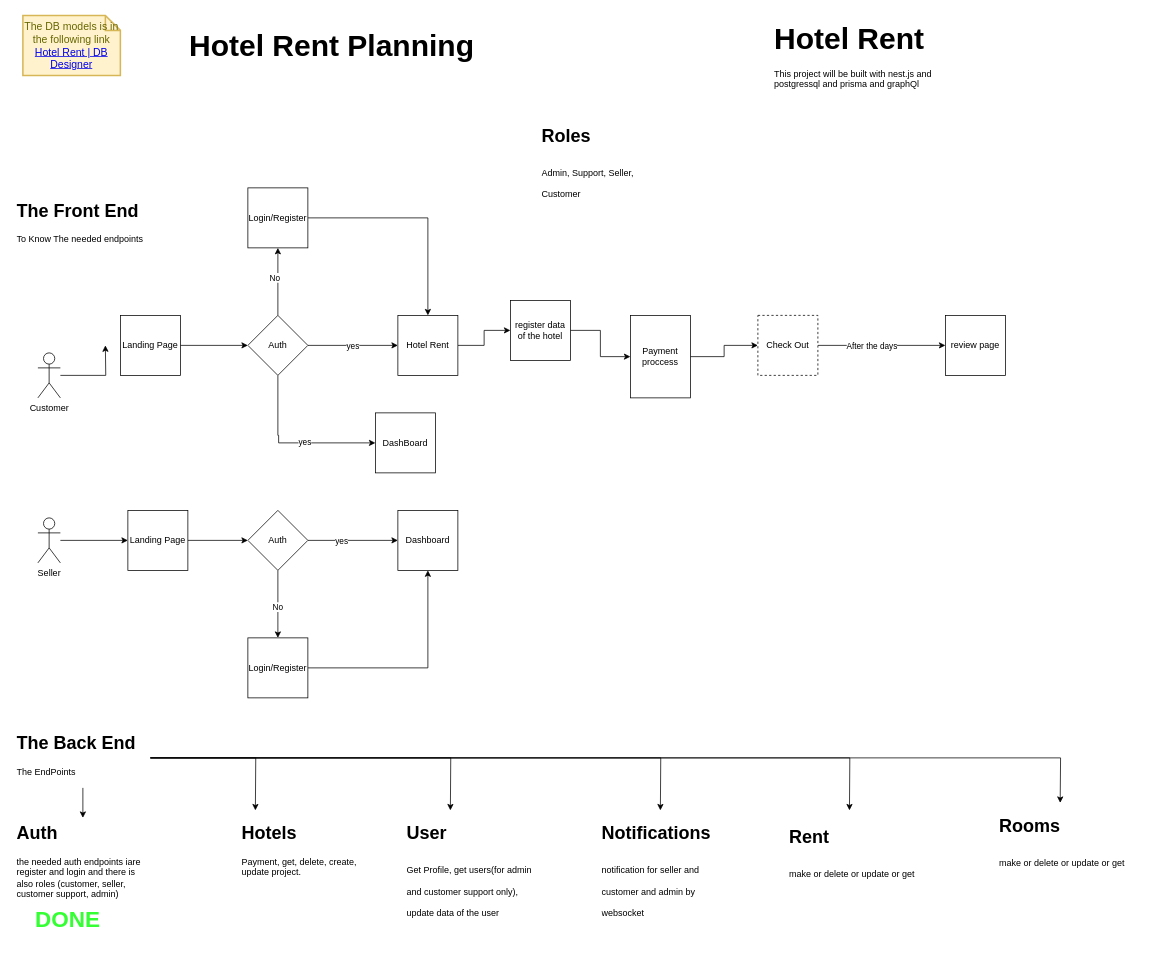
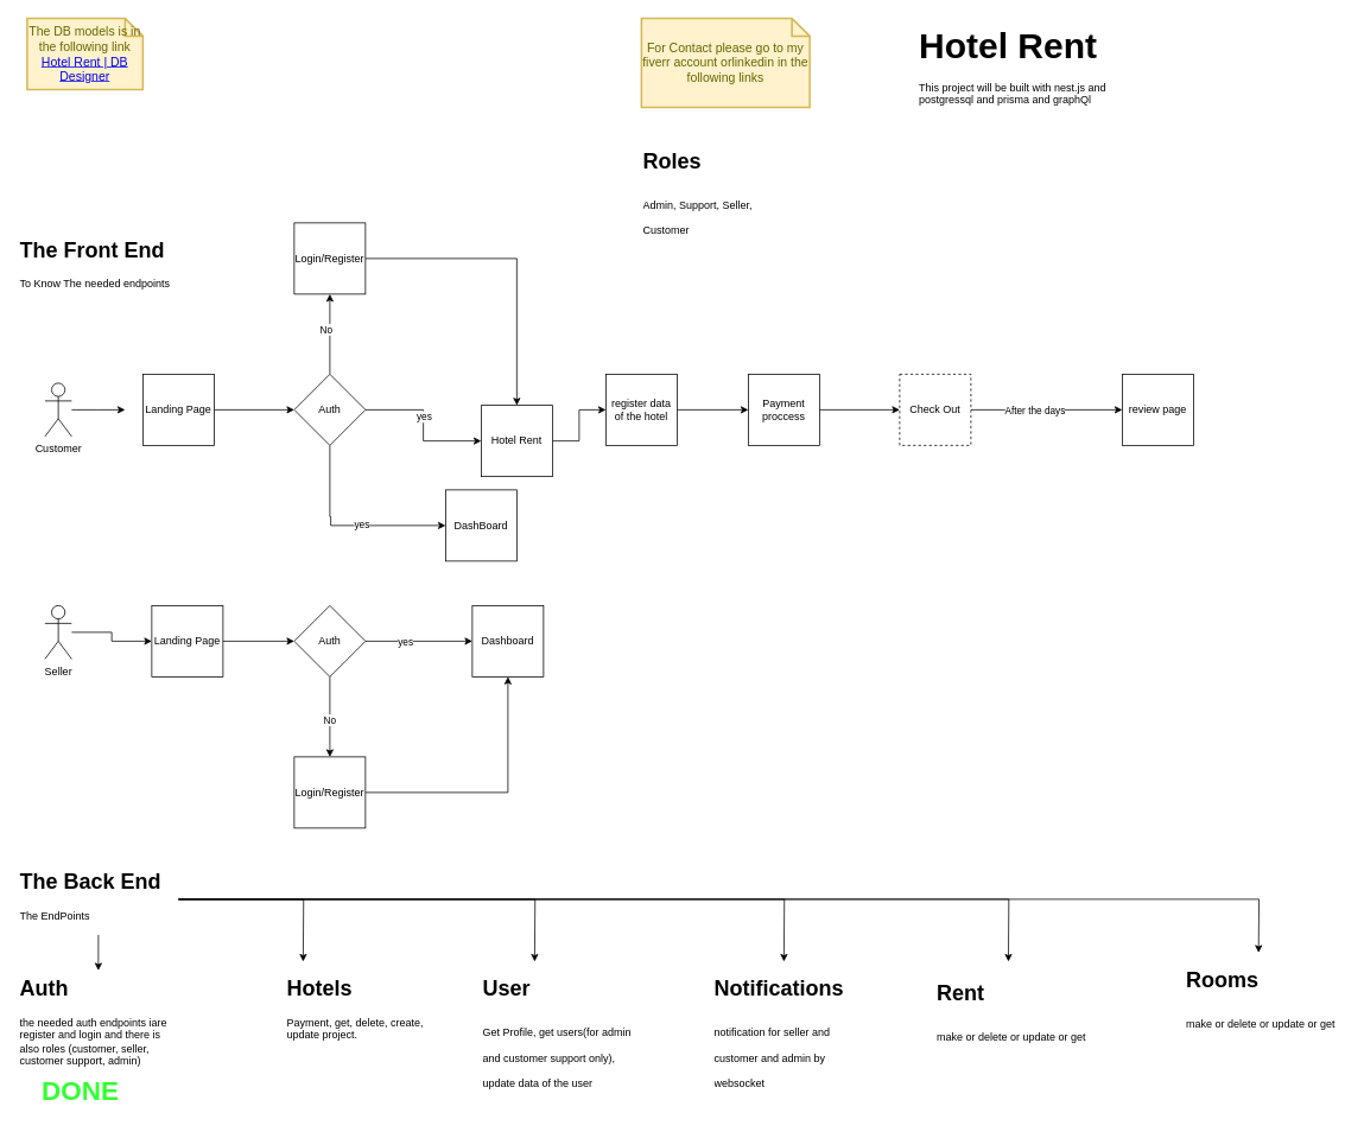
+ <mxCell id="49" value="For Contact please go to my fiverr account orlinkedin in the following links" style="shape=note;strokeWidth=2;fontSize=14;size=20;whiteSpace=wrap;html=1;fillColor=#fff2cc;strokeColor=#d6b656;fontColor=#666600;" parent="1" vertex="1"><mxGeometry x="720" y="20" width="189" height="100" as="geometry" /></mxCell>
- <mxCell id="39" value="&lt;h1 style=&quot;margin-top: 0px;&quot;&gt;&lt;font style=&quot;font-size: 40px;&quot;&gt;Hotel Rent Planning&lt;/font&gt;&lt;/h1&gt;" style="text;html=1;whiteSpace=wrap;overflow=hidden;rounded=0;" parent="1" vertex="1"><mxGeometry x="250" y="30" width="400" height="120" as="geometry" /></mxCell>
- <mxCell id="43" value="register data of the hotel" style="whiteSpace=wrap;html=1;aspect=fixed;" parent="1" vertex="1"><mxGeometry x="680" y="400" width="80" height="80" as="geometry" /></mxCell>
+ <mxCell id="43" value="register data of the hotel" style="whiteSpace=wrap;html=1;aspect=fixed;" parent="1" vertex="1"><mxGeometry x="680" y="420" width="80" height="80" as="geometry" /></mxCell>
- <mxCell id="15" value="Hotel Rent" style="whiteSpace=wrap;html=1;aspect=fixed;" parent="1" vertex="1"><mxGeometry x="530" y="420" width="80" height="80" as="geometry" /></mxCell>
+ <mxCell id="15" value="Hotel Rent" style="whiteSpace=wrap;html=1;aspect=fixed;" parent="1" vertex="1"><mxGeometry x="540" y="455" width="80" height="80" as="geometry" /></mxCell>
- <mxCell id="17" value="Payment proccess" style="whiteSpace=wrap;html=1;aspect=fixed;" parent="1" vertex="1"><mxGeometry x="840" y="420" width="80" height="110" as="geometry" /></mxCell>
+ <mxCell id="17" value="Payment proccess" style="whiteSpace=wrap;html=1;aspect=fixed;" parent="1" vertex="1"><mxGeometry x="840" y="420" width="80" height="80" as="geometry" /></mxCell>
- <mxCell id="3" value="Customer" style="shape=umlActor;verticalLabelPosition=bottom;verticalAlign=top;html=1;outlineConnect=0;fontFamily=Helvetica;" parent="1" vertex="1"><mxGeometry x="50" y="470" width="30" height="60" as="geometry" /></mxCell>
+ <mxCell id="3" value="Customer" style="shape=umlActor;verticalLabelPosition=bottom;verticalAlign=top;html=1;outlineConnect=0;fontFamily=Helvetica;" parent="1" vertex="1"><mxGeometry x="50" y="430" width="30" height="60" as="geometry" /></mxCell>
- <mxCell id="21" value="Seller" style="shape=umlActor;verticalLabelPosition=bottom;verticalAlign=top;html=1;outlineConnect=0;" parent="1" vertex="1"><mxGeometry x="50" y="690" width="30" height="60" as="geometry" /></mxCell>
+ <mxCell id="21" value="Seller" style="shape=umlActor;verticalLabelPosition=bottom;verticalAlign=top;html=1;outlineConnect=0;" parent="1" vertex="1"><mxGeometry x="50" y="680" width="30" height="60" as="geometry" /></mxCell>
